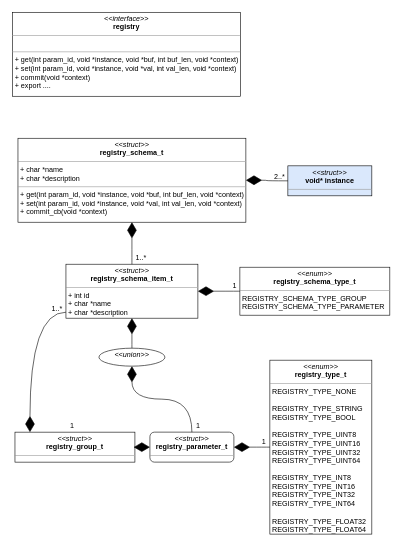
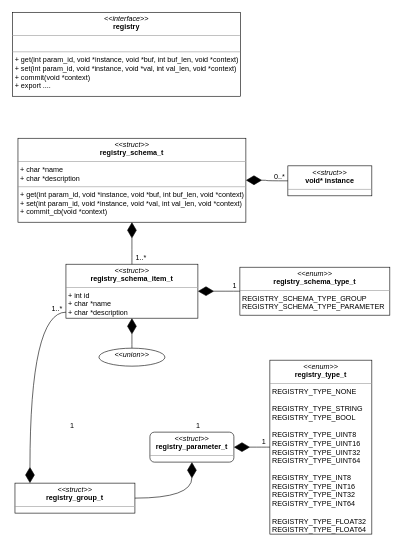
- <mxCell id="24" value="2..*" style="text;html=1;align=center;verticalAlign=middle;resizable=0;points=[];autosize=1;strokeColor=none;" vertex="1" parent="1"><mxGeometry x="450" y="284" width="30" height="20" as="geometry" /></mxCell>
+ <mxCell id="24" value="0..*" style="text;html=1;align=center;verticalAlign=middle;resizable=0;points=[];autosize=1;strokeColor=none;" vertex="1" parent="1"><mxGeometry x="450" y="284" width="30" height="20" as="geometry" /></mxCell>
- <mxCell id="22" value="&lt;p style=&quot;margin: 0px ; margin-top: 4px ; text-align: center&quot;&gt;&lt;i&gt;&amp;lt;&amp;lt;struct&amp;gt;&amp;gt;&lt;/i&gt;&lt;br&gt;&lt;b&gt;void* instance&lt;/b&gt;&lt;br&gt;&lt;/p&gt;&lt;hr size=&quot;1&quot;&gt;&lt;p style=&quot;margin: 0px ; margin-left: 4px&quot;&gt;&lt;br&gt;&lt;/p&gt;" style="verticalAlign=top;align=left;overflow=fill;fontSize=12;fontFamily=Helvetica;html=1;fillColor=#dae8fc;" vertex="1" parent="1"><mxGeometry x="479" y="276" width="140" height="50" as="geometry" /></mxCell>
+ <mxCell id="22" value="&lt;p style=&quot;margin: 0px ; margin-top: 4px ; text-align: center&quot;&gt;&lt;i&gt;&amp;lt;&amp;lt;struct&amp;gt;&amp;gt;&lt;/i&gt;&lt;br&gt;&lt;b&gt;void* instance&lt;/b&gt;&lt;br&gt;&lt;/p&gt;&lt;hr size=&quot;1&quot;&gt;&lt;p style=&quot;margin: 0px ; margin-left: 4px&quot;&gt;&lt;br&gt;&lt;/p&gt;" style="verticalAlign=top;align=left;overflow=fill;fontSize=12;fontFamily=Helvetica;html=1;" vertex="1" parent="1"><mxGeometry x="479" y="276" width="140" height="50" as="geometry" /></mxCell>
- <mxCell id="10" value="" style="endArrow=diamondThin;endFill=1;endSize=24;html=1;edgeStyle=orthogonalEdgeStyle;curved=1;" parent="1" source="7" target="19" edge="1"><mxGeometry width="160" relative="1" as="geometry"><mxPoint x="153" y="730" as="sourcePoint" /><mxPoint x="234" y="670" as="targetPoint" /></mxGeometry></mxCell>
- <mxCell id="6" value="&lt;p style=&quot;margin: 0px ; margin-top: 4px ; text-align: center&quot;&gt;&lt;i&gt;&amp;lt;&amp;lt;struct&amp;gt;&amp;gt;&lt;/i&gt;&lt;br&gt;&lt;b&gt;registry_group_t&lt;/b&gt;&lt;br&gt;&lt;/p&gt;&lt;hr size=&quot;1&quot;&gt;&lt;p style=&quot;margin: 0px ; margin-left: 4px&quot;&gt;&lt;br&gt;&lt;/p&gt;&lt;p style=&quot;margin: 0px ; margin-left: 4px&quot;&gt;&amp;nbsp;&lt;/p&gt;" style="verticalAlign=top;align=left;overflow=fill;fontSize=12;fontFamily=Helvetica;html=1;" parent="1" vertex="1"><mxGeometry x="24" y="720" width="200" height="50" as="geometry" /></mxCell>
+ <mxCell id="6" value="&lt;p style=&quot;margin: 0px ; margin-top: 4px ; text-align: center&quot;&gt;&lt;i&gt;&amp;lt;&amp;lt;struct&amp;gt;&amp;gt;&lt;/i&gt;&lt;br&gt;&lt;b&gt;registry_group_t&lt;/b&gt;&lt;br&gt;&lt;/p&gt;&lt;hr size=&quot;1&quot;&gt;&lt;p style=&quot;margin: 0px ; margin-left: 4px&quot;&gt;&lt;br&gt;&lt;/p&gt;&lt;p style=&quot;margin: 0px ; margin-left: 4px&quot;&gt;&amp;nbsp;&lt;/p&gt;" style="verticalAlign=top;align=left;overflow=fill;fontSize=12;fontFamily=Helvetica;html=1;" parent="1" vertex="1"><mxGeometry x="24" y="805" width="200" height="50" as="geometry" /></mxCell>
